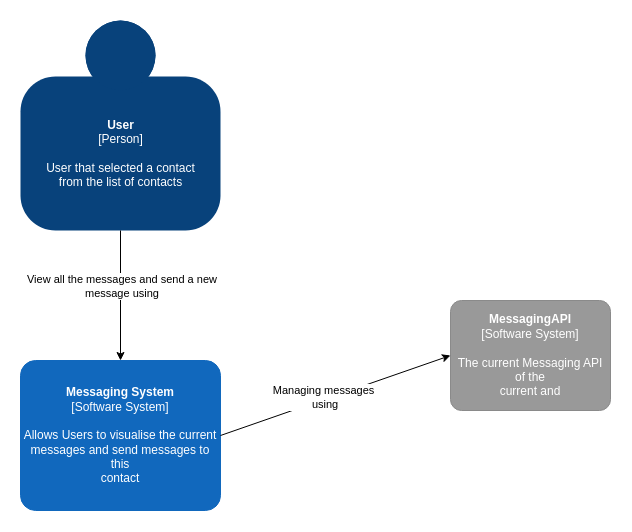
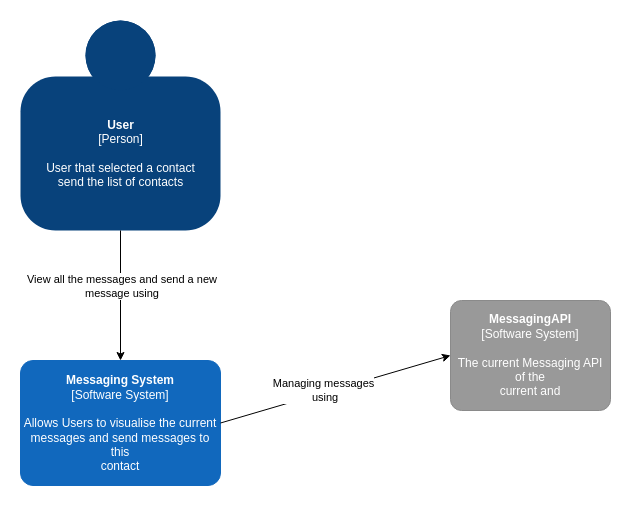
- <mxCell id="2" value="&lt;b&gt;User&lt;/b&gt;&lt;div&gt;[Person]&lt;/div&gt;&lt;br&gt;&lt;div&gt;User that selected a contact &#10;from the list of contacts&lt;/div&gt;" style="html=1;dashed=0;whitespace=wrap;fillColor=#08427b;strokeColor=none;fontColor=#ffffff;shape=mxgraph.c4.person;align=center;metaEdit=1;points=[[0.5,0,0],[1,0.5,0],[1,0.75,0],[0.75,1,0],[0.5,1,0],[0.25,1,0],[0,0.75,0],[0,0.5,0]];metaData={&quot;c4Type&quot;:{&quot;editable&quot;:false}};" vertex="1" parent="1"><mxGeometry x="20" y="20" width="200" height="210" as="geometry" /></mxCell>
+ <mxCell id="2" value="&lt;b&gt;User&lt;/b&gt;&lt;div&gt;[Person]&lt;/div&gt;&lt;br&gt;&lt;div&gt;User that selected a contact &#10;send the list of contacts&lt;/div&gt;" style="html=1;dashed=0;whitespace=wrap;fillColor=#08427b;strokeColor=none;fontColor=#ffffff;shape=mxgraph.c4.person;align=center;metaEdit=1;points=[[0.5,0,0],[1,0.5,0],[1,0.75,0],[0.75,1,0],[0.5,1,0],[0.25,1,0],[0,0.75,0],[0,0.5,0]];metaData={&quot;c4Type&quot;:{&quot;editable&quot;:false}};" vertex="1" parent="1"><mxGeometry x="20" y="20" width="200" height="210" as="geometry" /></mxCell>
- <mxCell id="3" value="&lt;b&gt;Messaging System&lt;/b&gt;&lt;div&gt;[Software System]&lt;/div&gt;&lt;br&gt;&lt;div&gt;Allows Users to visualise the current&#10;messages and send messages to this&#10;contact  &lt;/div&gt;" style="rounded=1;whiteSpace=wrap;html=1;labelBackgroundColor=none;fillColor=#1168BD;fontColor=#ffffff;align=center;arcSize=10;strokeColor=#1168BD;metaEdit=1;metaData={&quot;c4Type&quot;:{&quot;editable&quot;:false}};points=[[0.25,0,0],[0.5,0,0],[0.75,0,0],[1,0.25,0],[1,0.5,0],[1,0.75,0],[0.75,1,0],[0.5,1,0],[0.25,1,0],[0,0.75,0],[0,0.5,0],[0,0.25,0]];" vertex="1" parent="1"><mxGeometry x="20" y="360" width="200" height="150" as="geometry" /></mxCell>
+ <mxCell id="3" value="&lt;b&gt;Messaging System&lt;/b&gt;&lt;div&gt;[Software System]&lt;/div&gt;&lt;br&gt;&lt;div&gt;Allows Users to visualise the current&#10;messages and send messages to this&#10;contact  &lt;/div&gt;" style="rounded=1;whiteSpace=wrap;html=1;labelBackgroundColor=none;fillColor=#1168BD;fontColor=#ffffff;align=center;arcSize=10;strokeColor=#1168BD;metaEdit=1;metaData={&quot;c4Type&quot;:{&quot;editable&quot;:false}};points=[[0.25,0,0],[0.5,0,0],[0.75,0,0],[1,0.25,0],[1,0.5,0],[1,0.75,0],[0.75,1,0],[0.5,1,0],[0.25,1,0],[0,0.75,0],[0,0.5,0],[0,0.25,0]];" vertex="1" parent="1"><mxGeometry x="20" y="360" width="200" height="125" as="geometry" /></mxCell>
